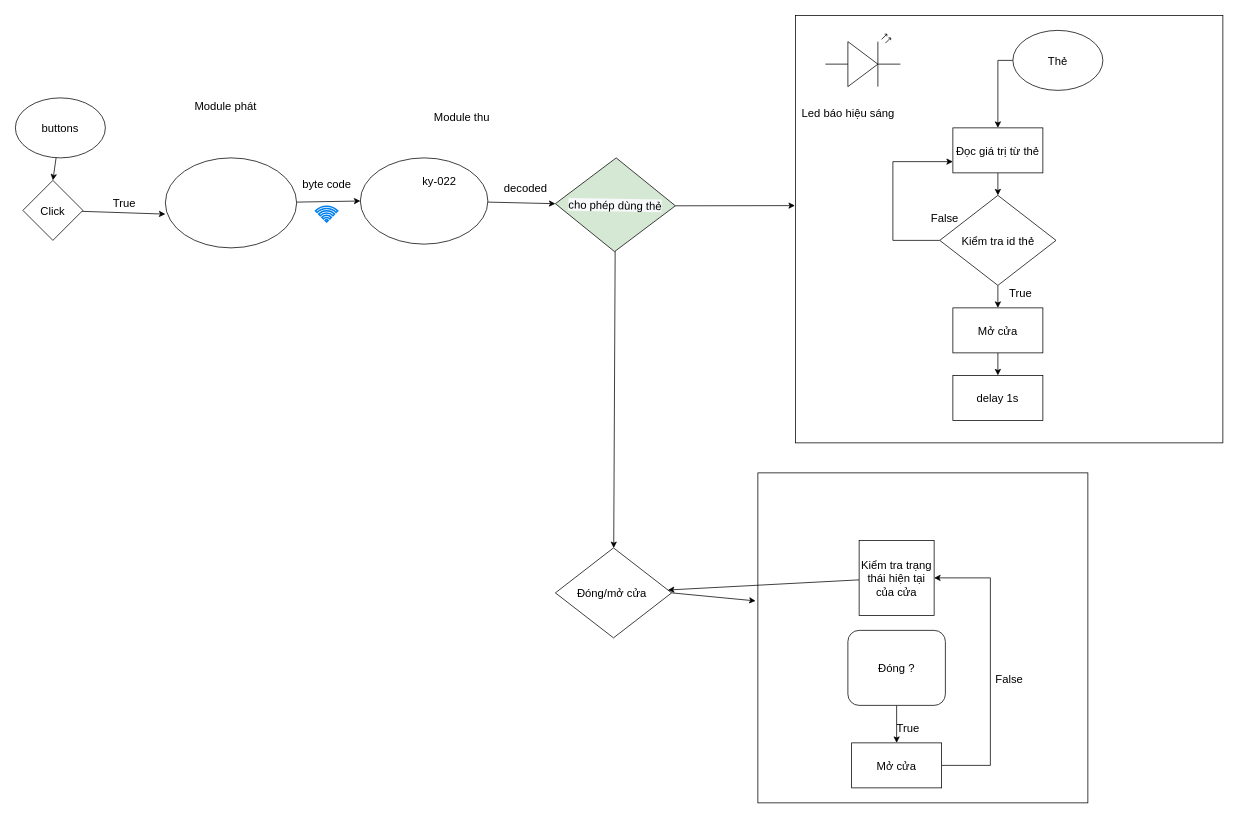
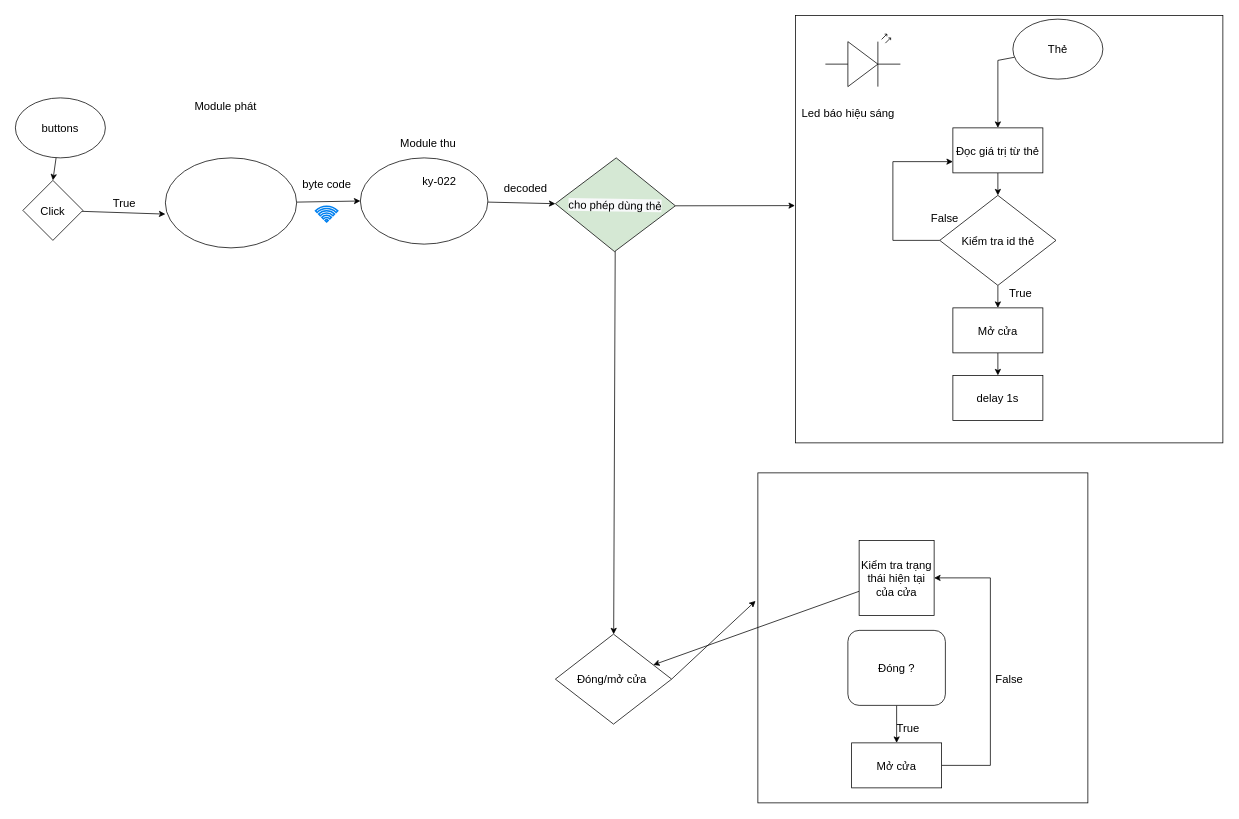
- <mxCell id="25" value="Thẻ" style="ellipse;whiteSpace=wrap;html=1;fontSize=15;" vertex="1" parent="1"><mxGeometry x="1350" y="40" width="120" height="80" as="geometry" /></mxCell>
+ <mxCell id="25" value="Thẻ" style="ellipse;whiteSpace=wrap;html=1;fontSize=15;" vertex="1" parent="1"><mxGeometry x="1350" y="25" width="120" height="80" as="geometry" /></mxCell>
- <mxCell id="10" value="Module thu" style="text;html=1;align=center;verticalAlign=middle;resizable=0;points=[];autosize=1;strokeColor=none;fillColor=none;fontSize=15;" vertex="1" parent="1"><mxGeometry x="565" y="140" width="100" height="30" as="geometry" /></mxCell>
+ <mxCell id="10" value="Module thu" style="text;html=1;align=center;verticalAlign=middle;resizable=0;points=[];autosize=1;strokeColor=none;fillColor=none;fontSize=15;" vertex="1" parent="1"><mxGeometry x="520" y="175" width="100" height="30" as="geometry" /></mxCell>
- <mxCell id="37" value="Đóng/mở cửa&amp;nbsp;" style="rhombus;whiteSpace=wrap;html=1;fontSize=15;" vertex="1" parent="1"><mxGeometry x="740" y="730" width="155" height="120" as="geometry" /></mxCell>
+ <mxCell id="37" value="Đóng/mở cửa&amp;nbsp;" style="rhombus;whiteSpace=wrap;html=1;fontSize=15;" vertex="1" parent="1"><mxGeometry x="740" y="845" width="155" height="120" as="geometry" /></mxCell>
